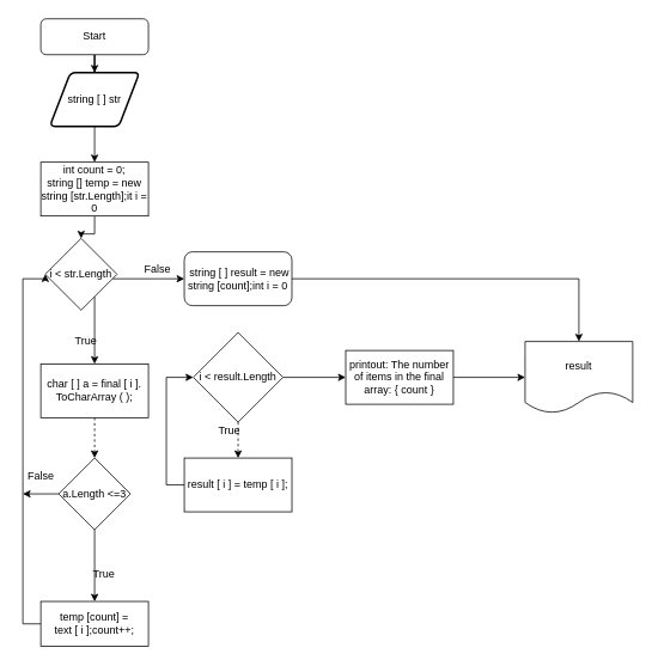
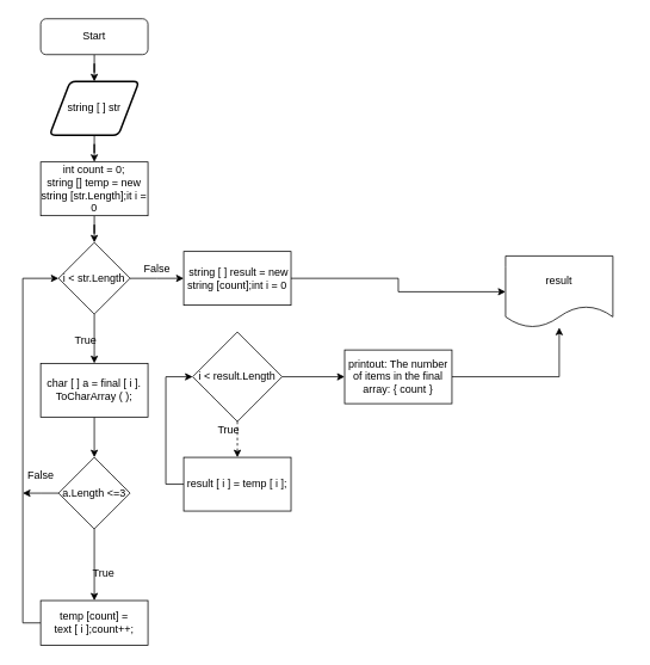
- <mxCell id="5" value="string [ ] str" style="shape=parallelogram;html=1;strokeWidth=2;perimeter=parallelogramPerimeter;whiteSpace=wrap;rounded=1;arcSize=12;size=0.23;" vertex="1" parent="1"><mxGeometry x="55" y="80" width="100" height="60" as="geometry" /></mxCell>
+ <mxCell id="5" value="string [ ] str" style="shape=parallelogram;html=1;strokeWidth=2;perimeter=parallelogramPerimeter;whiteSpace=wrap;rounded=1;arcSize=12;size=0.23;" vertex="1" parent="1"><mxGeometry x="55" y="90" width="100" height="60" as="geometry" /></mxCell>
- <mxCell id="10" value="i &amp;lt; str.Length" style="rhombus;whiteSpace=wrap;html=1;" vertex="1" parent="1"><mxGeometry x="50" y="265" width="80" height="80" as="geometry" /></mxCell>
+ <mxCell id="10" value="i &amp;lt; str.Length" style="rhombus;whiteSpace=wrap;html=1;" vertex="1" parent="1"><mxGeometry x="65" y="270" width="80" height="80" as="geometry" /></mxCell>
- <mxCell id="12" value="&amp;nbsp;string [ ] result = new string [count];int i = 0" style="whiteSpace=wrap;html=1;rounded=1;" vertex="1" parent="1"><mxGeometry x="205" y="280" width="120" height="60" as="geometry" /></mxCell>
+ <mxCell id="12" value="&amp;nbsp;string [ ] result = new string [count];int i = 0" style="whiteSpace=wrap;html=1;" vertex="1" parent="1"><mxGeometry x="205" y="280" width="120" height="60" as="geometry" /></mxCell>
- <mxCell id="25" value="result" style="shape=document;whiteSpace=wrap;html=1;boundedLbl=1;" vertex="1" parent="1"><mxGeometry x="585" y="380" width="120" height="80" as="geometry" /></mxCell>
+ <mxCell id="25" value="result" style="shape=document;whiteSpace=wrap;html=1;boundedLbl=1;" vertex="1" parent="1"><mxGeometry x="565" y="285" width="120" height="80" as="geometry" /></mxCell>
- <mxCell id="14" value="" style="edgeStyle=orthogonalEdgeStyle;rounded=0;orthogonalLoop=1;jettySize=auto;html=1;dashed=1;" edge="1" parent="1" source="15" target="28"><mxGeometry relative="1" as="geometry" /></mxCell>
+ <mxCell id="14" value="" style="edgeStyle=orthogonalEdgeStyle;rounded=0;orthogonalLoop=1;jettySize=auto;html=1;" edge="1" parent="1" source="15" target="28"><mxGeometry relative="1" as="geometry" /></mxCell>
